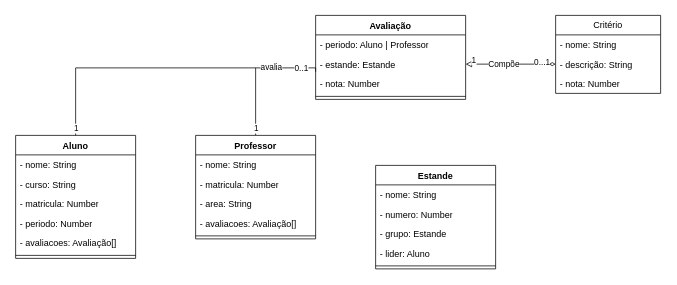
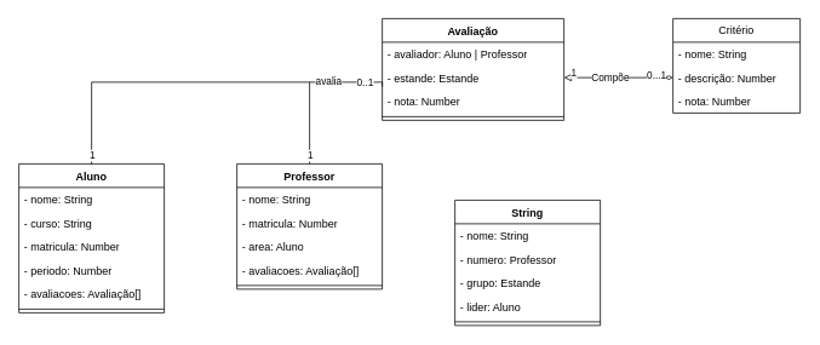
- <mxCell id="17" value="- periodo: Aluno | Professor&lt;br&gt;" style="text;strokeColor=none;fillColor=none;align=left;verticalAlign=top;spacingLeft=4;spacingRight=4;overflow=hidden;rotatable=0;points=[[0,0.5],[1,0.5]];portConstraint=eastwest;whiteSpace=wrap;html=1;" vertex="1" parent="16"><mxGeometry y="26" width="200" height="26" as="geometry" /></mxCell>
+ <mxCell id="17" value="- avaliador: Aluno | Professor&lt;br&gt;" style="text;strokeColor=none;fillColor=none;align=left;verticalAlign=top;spacingLeft=4;spacingRight=4;overflow=hidden;rotatable=0;points=[[0,0.5],[1,0.5]];portConstraint=eastwest;whiteSpace=wrap;html=1;" vertex="1" parent="16"><mxGeometry y="26" width="200" height="26" as="geometry" /></mxCell>
- <mxCell id="33" value="- descrição: String" style="text;strokeColor=none;fillColor=none;align=left;verticalAlign=top;spacingLeft=4;spacingRight=4;overflow=hidden;rotatable=0;points=[[0,0.5],[1,0.5]];portConstraint=eastwest;whiteSpace=wrap;html=1;" vertex="1" parent="31"><mxGeometry y="52" width="140" height="26" as="geometry" /></mxCell>
+ <mxCell id="33" value="- descrição: Number" style="text;strokeColor=none;fillColor=none;align=left;verticalAlign=top;spacingLeft=4;spacingRight=4;overflow=hidden;rotatable=0;points=[[0,0.5],[1,0.5]];portConstraint=eastwest;whiteSpace=wrap;html=1;" vertex="1" parent="31"><mxGeometry y="52" width="140" height="26" as="geometry" /></mxCell>
- <mxCell id="21" value="Estande" style="swimlane;fontStyle=1;align=center;verticalAlign=top;childLayout=stackLayout;horizontal=1;startSize=26;horizontalStack=0;resizeParent=1;resizeParentMax=0;resizeLast=0;collapsible=1;marginBottom=0;whiteSpace=wrap;html=1;" vertex="1" parent="1"><mxGeometry x="500" y="220" width="160" height="138" as="geometry" /></mxCell>
+ <mxCell id="21" value="String" style="swimlane;fontStyle=1;align=center;verticalAlign=top;childLayout=stackLayout;horizontal=1;startSize=26;horizontalStack=0;resizeParent=1;resizeParentMax=0;resizeLast=0;collapsible=1;marginBottom=0;whiteSpace=wrap;html=1;" vertex="1" parent="1"><mxGeometry x="500" y="220" width="160" height="138" as="geometry" /></mxCell>
- <mxCell id="13" value="- area: String" style="text;strokeColor=none;fillColor=none;align=left;verticalAlign=top;spacingLeft=4;spacingRight=4;overflow=hidden;rotatable=0;points=[[0,0.5],[1,0.5]];portConstraint=eastwest;whiteSpace=wrap;html=1;" vertex="1" parent="10"><mxGeometry y="78" width="160" height="26" as="geometry" /></mxCell>
+ <mxCell id="13" value="- area: Aluno" style="text;strokeColor=none;fillColor=none;align=left;verticalAlign=top;spacingLeft=4;spacingRight=4;overflow=hidden;rotatable=0;points=[[0,0.5],[1,0.5]];portConstraint=eastwest;whiteSpace=wrap;html=1;" vertex="1" parent="10"><mxGeometry y="78" width="160" height="26" as="geometry" /></mxCell>
- <mxCell id="23" value="- numero: Number" style="text;strokeColor=none;fillColor=none;align=left;verticalAlign=top;spacingLeft=4;spacingRight=4;overflow=hidden;rotatable=0;points=[[0,0.5],[1,0.5]];portConstraint=eastwest;whiteSpace=wrap;html=1;" vertex="1" parent="21"><mxGeometry y="52" width="160" height="26" as="geometry" /></mxCell>
+ <mxCell id="23" value="- numero: Professor" style="text;strokeColor=none;fillColor=none;align=left;verticalAlign=top;spacingLeft=4;spacingRight=4;overflow=hidden;rotatable=0;points=[[0,0.5],[1,0.5]];portConstraint=eastwest;whiteSpace=wrap;html=1;" vertex="1" parent="21"><mxGeometry y="52" width="160" height="26" as="geometry" /></mxCell>
